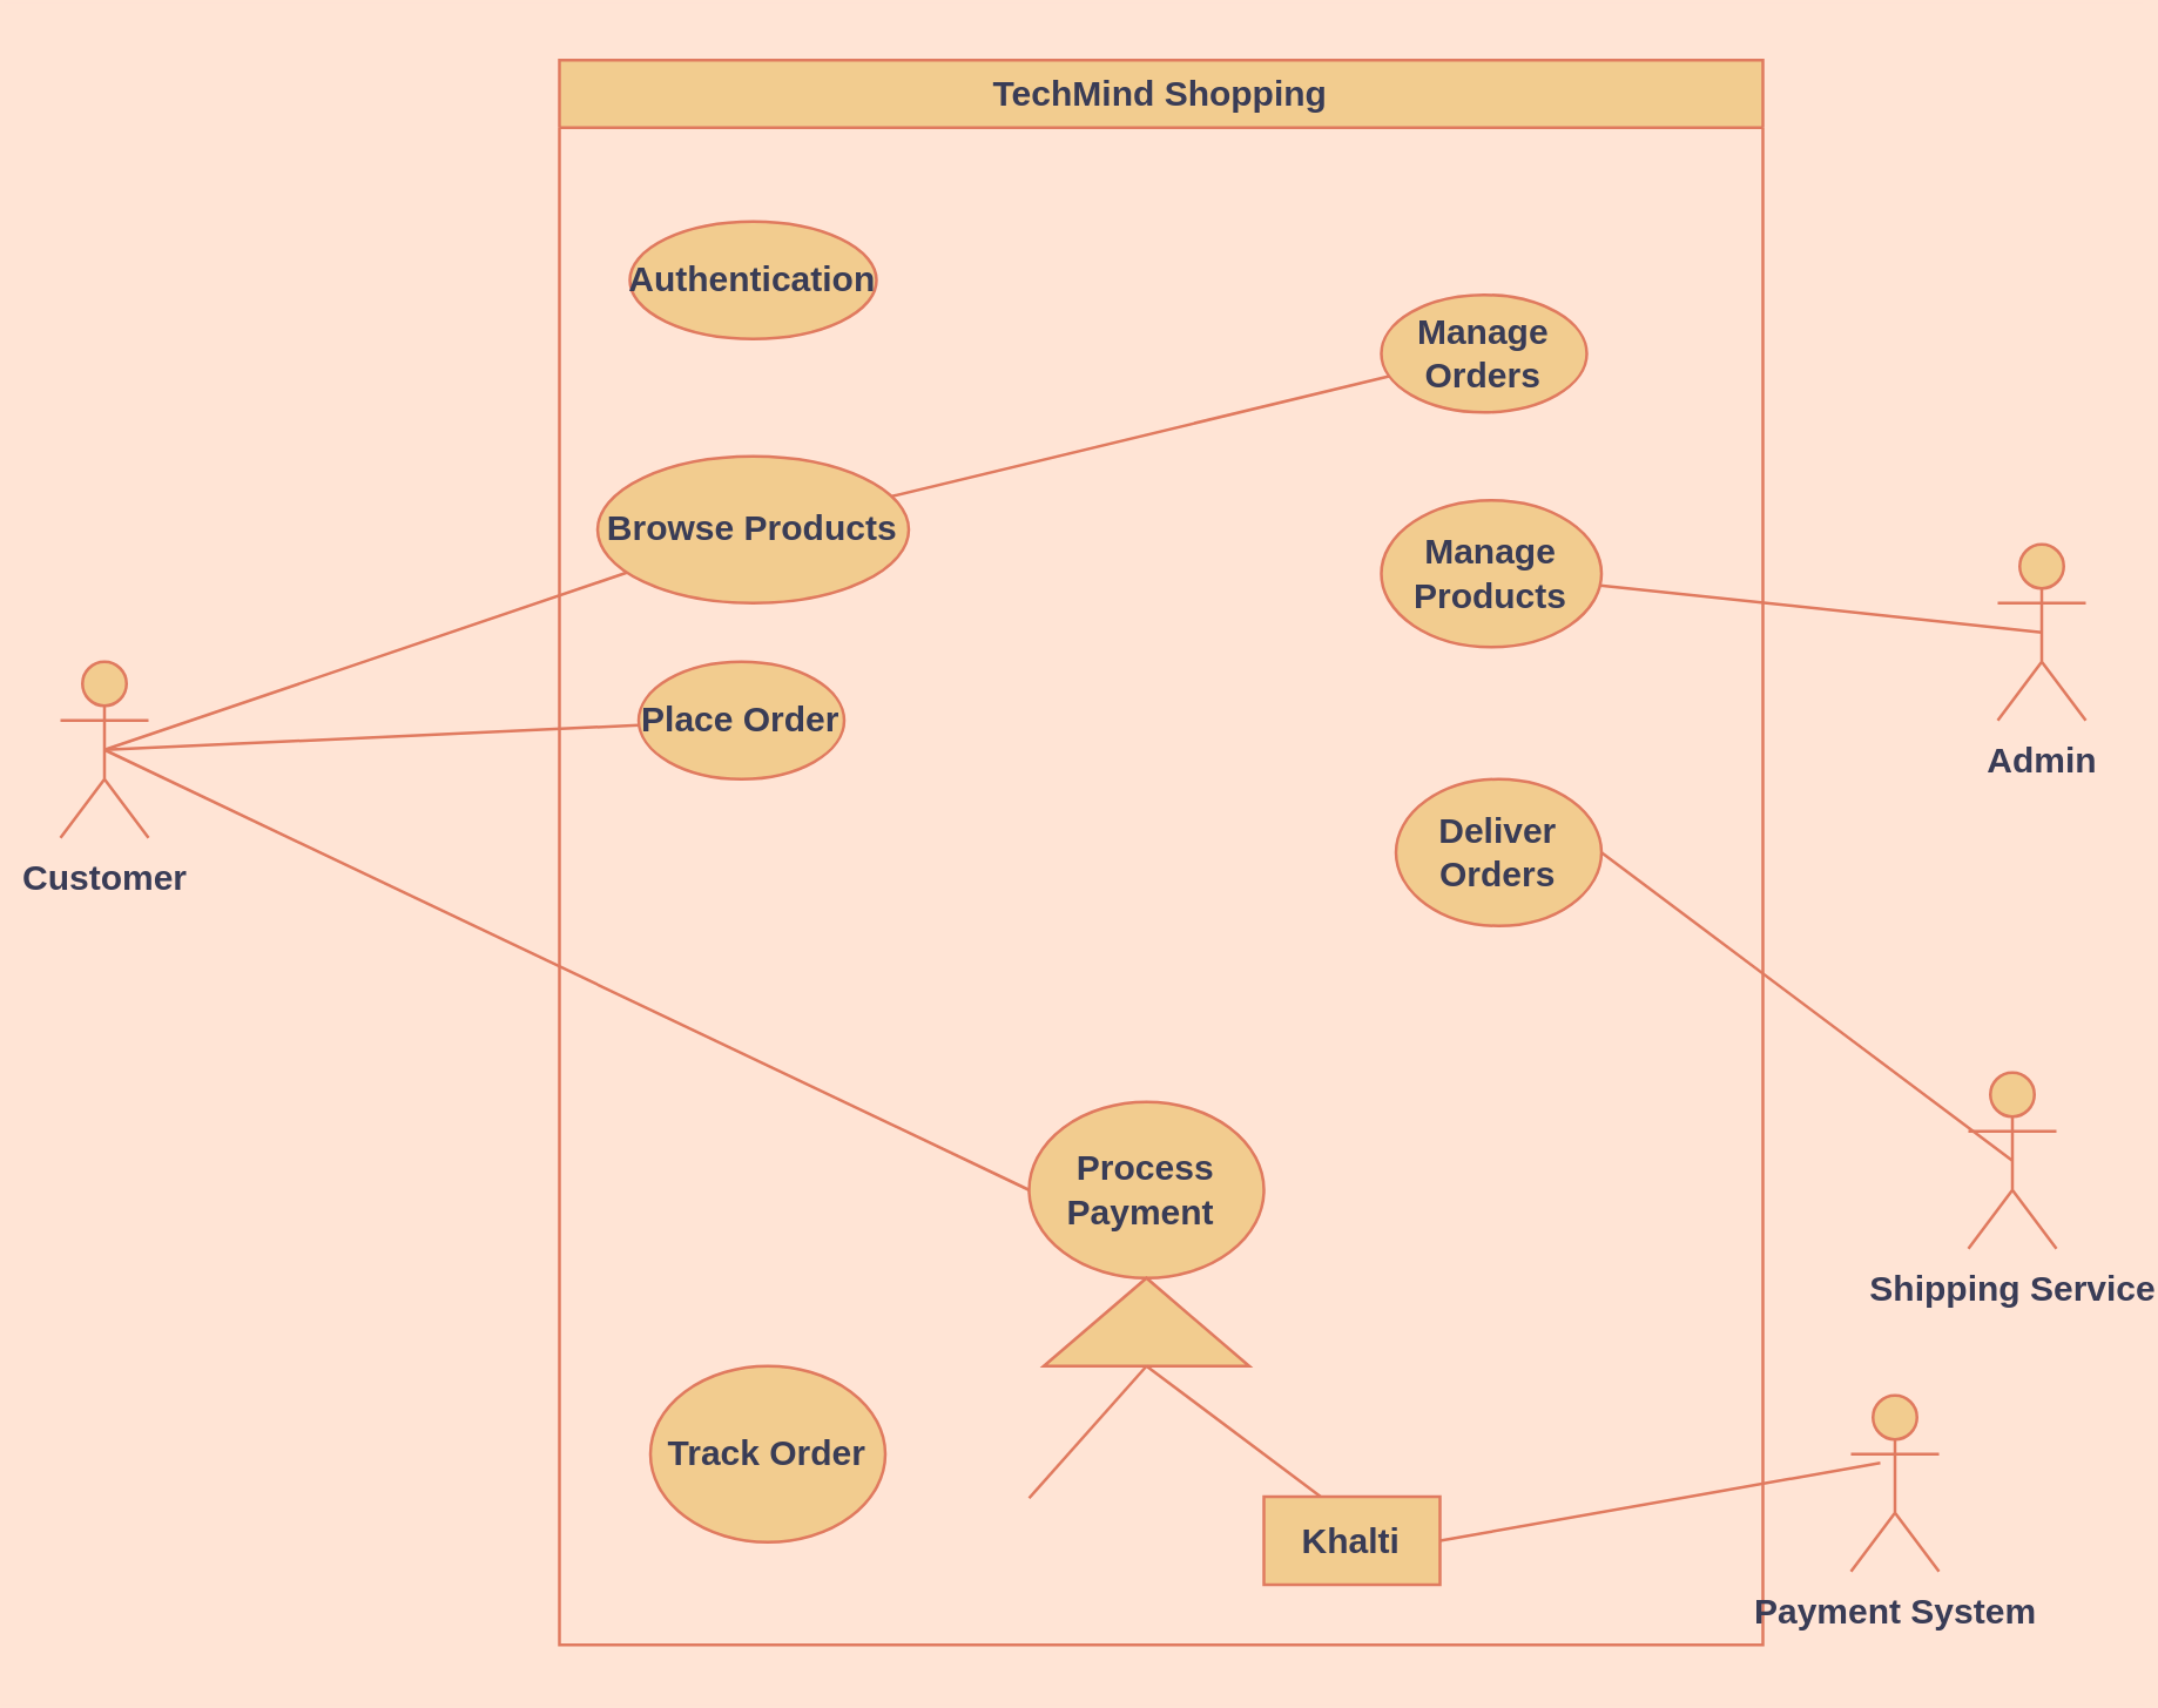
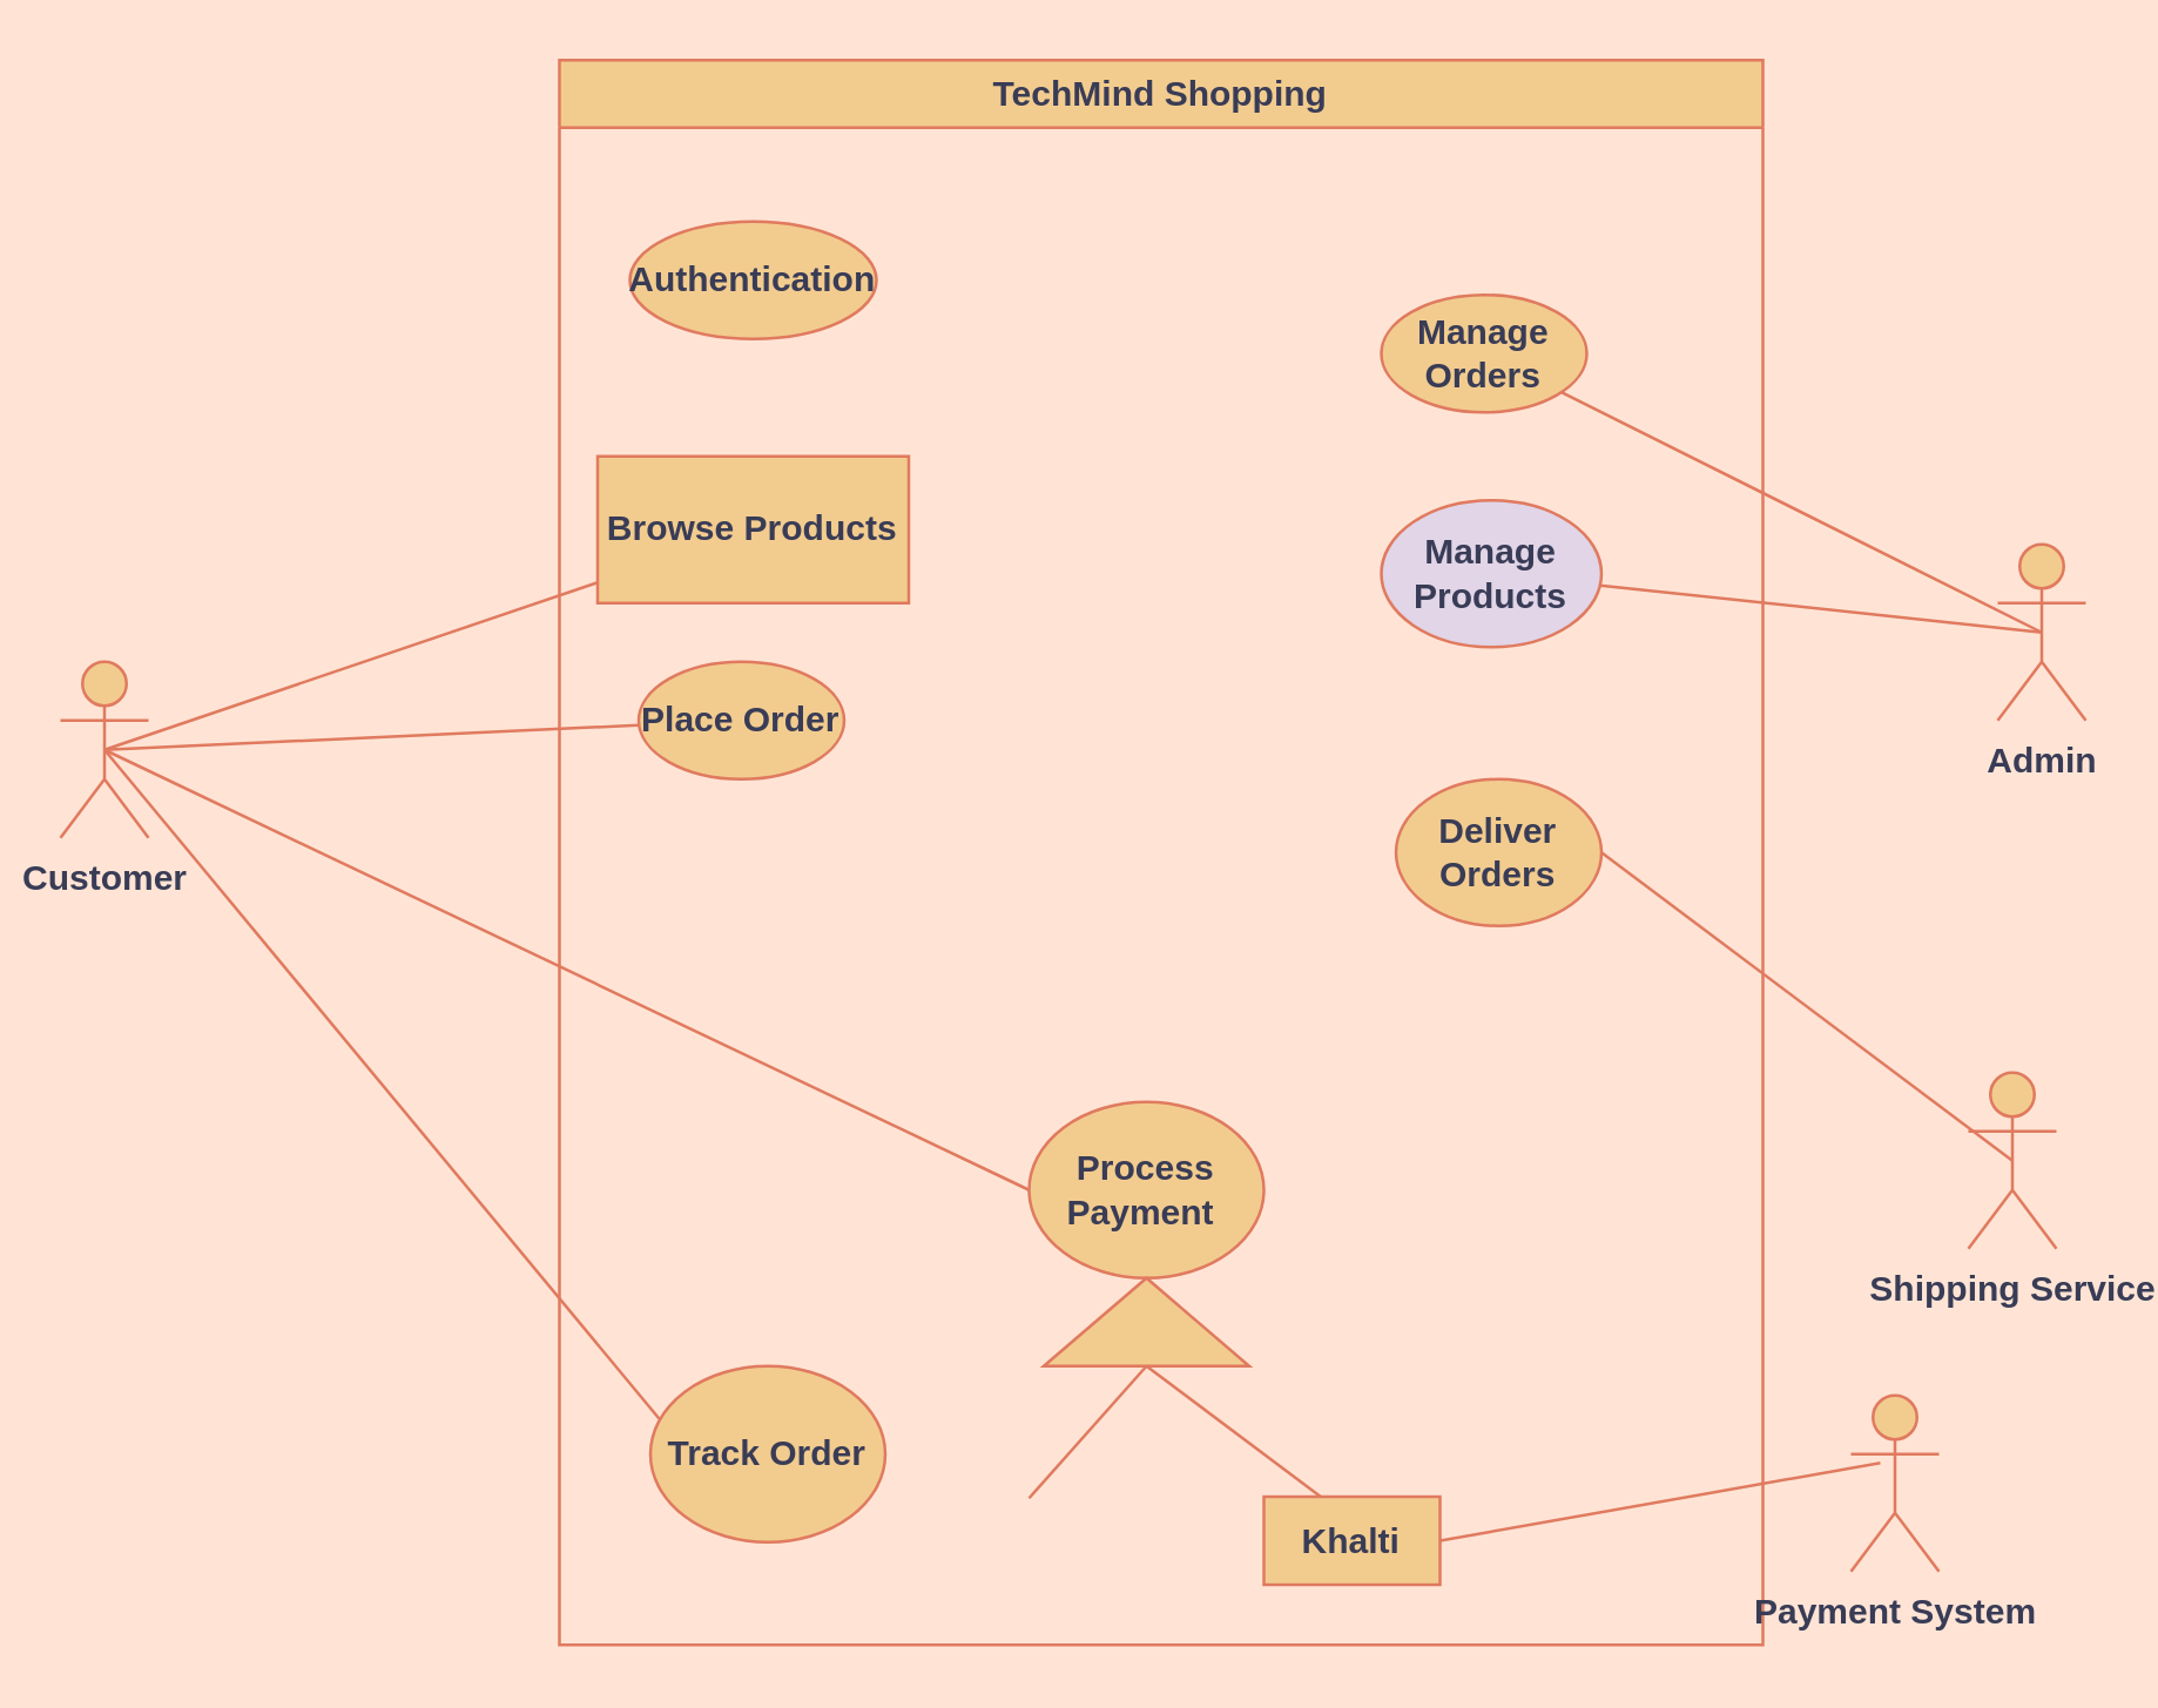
- <mxCell id="20" value="" style="endArrow=none;html=1;rounded=0;fontStyle=1;labelBackgroundColor=none;strokeColor=#E07A5F;fontColor=default;" edge="1" parent="1" source="7" target="5"><mxGeometry width="50" height="50" relative="1" as="geometry"><mxPoint x="530" y="125" as="sourcePoint" /><mxPoint x="630" y="215" as="targetPoint" /></mxGeometry></mxCell>
+ <mxCell id="20" value="" style="endArrow=none;html=1;rounded=0;entryX=0.5;entryY=0.5;entryDx=0;entryDy=0;entryPerimeter=0;fontStyle=1;labelBackgroundColor=none;strokeColor=#E07A5F;fontColor=default;" edge="1" parent="1" source="7" target="19"><mxGeometry width="50" height="50" relative="1" as="geometry"><mxPoint x="530" y="125" as="sourcePoint" /><mxPoint x="630" y="215" as="targetPoint" /></mxGeometry></mxCell>
- <mxCell id="5" value="Browse Products" style="ellipse;whiteSpace=wrap;html=1;fontStyle=1;labelBackgroundColor=none;fillColor=#F2CC8F;strokeColor=#E07A5F;fontColor=#393C56;rounded=0;" vertex="1" parent="3"><mxGeometry x="13" y="135" width="106" height="50" as="geometry" /></mxCell>
+ <mxCell id="5" value="Browse Products" style="whiteSpace=wrap;html=1;fontStyle=1;labelBackgroundColor=none;fillColor=#F2CC8F;strokeColor=#E07A5F;fontColor=#393C56;rounded=0;" vertex="1" parent="3"><mxGeometry x="13" y="135" width="106" height="50" as="geometry" /></mxCell>
- <mxCell id="8" value="Manage Products" style="ellipse;whiteSpace=wrap;html=1;fontStyle=1;labelBackgroundColor=none;fillColor=#F2CC8F;strokeColor=#E07A5F;fontColor=#393C56;rounded=0;" vertex="1" parent="3"><mxGeometry x="280" y="150" width="75" height="50" as="geometry" /></mxCell>
+ <mxCell id="8" value="Manage Products" style="ellipse;whiteSpace=wrap;html=1;fontStyle=1;labelBackgroundColor=none;fillColor=#e1d5e7;strokeColor=#E07A5F;fontColor=#393C56;rounded=0;" vertex="1" parent="3"><mxGeometry x="280" y="150" width="75" height="50" as="geometry" /></mxCell>
+ <mxCell id="26" value="" style="endArrow=none;html=1;rounded=0;exitX=0.038;exitY=0.3;exitDx=0;exitDy=0;exitPerimeter=0;entryX=0.5;entryY=0.5;entryDx=0;entryDy=0;entryPerimeter=0;fontStyle=1;labelBackgroundColor=none;strokeColor=#E07A5F;fontColor=default;" edge="1" parent="1" source="9" target="2"><mxGeometry width="50" height="50" relative="1" as="geometry"><mxPoint x="0" y="405" as="sourcePoint" /><mxPoint x="30" y="195" as="targetPoint" /></mxGeometry></mxCell>
